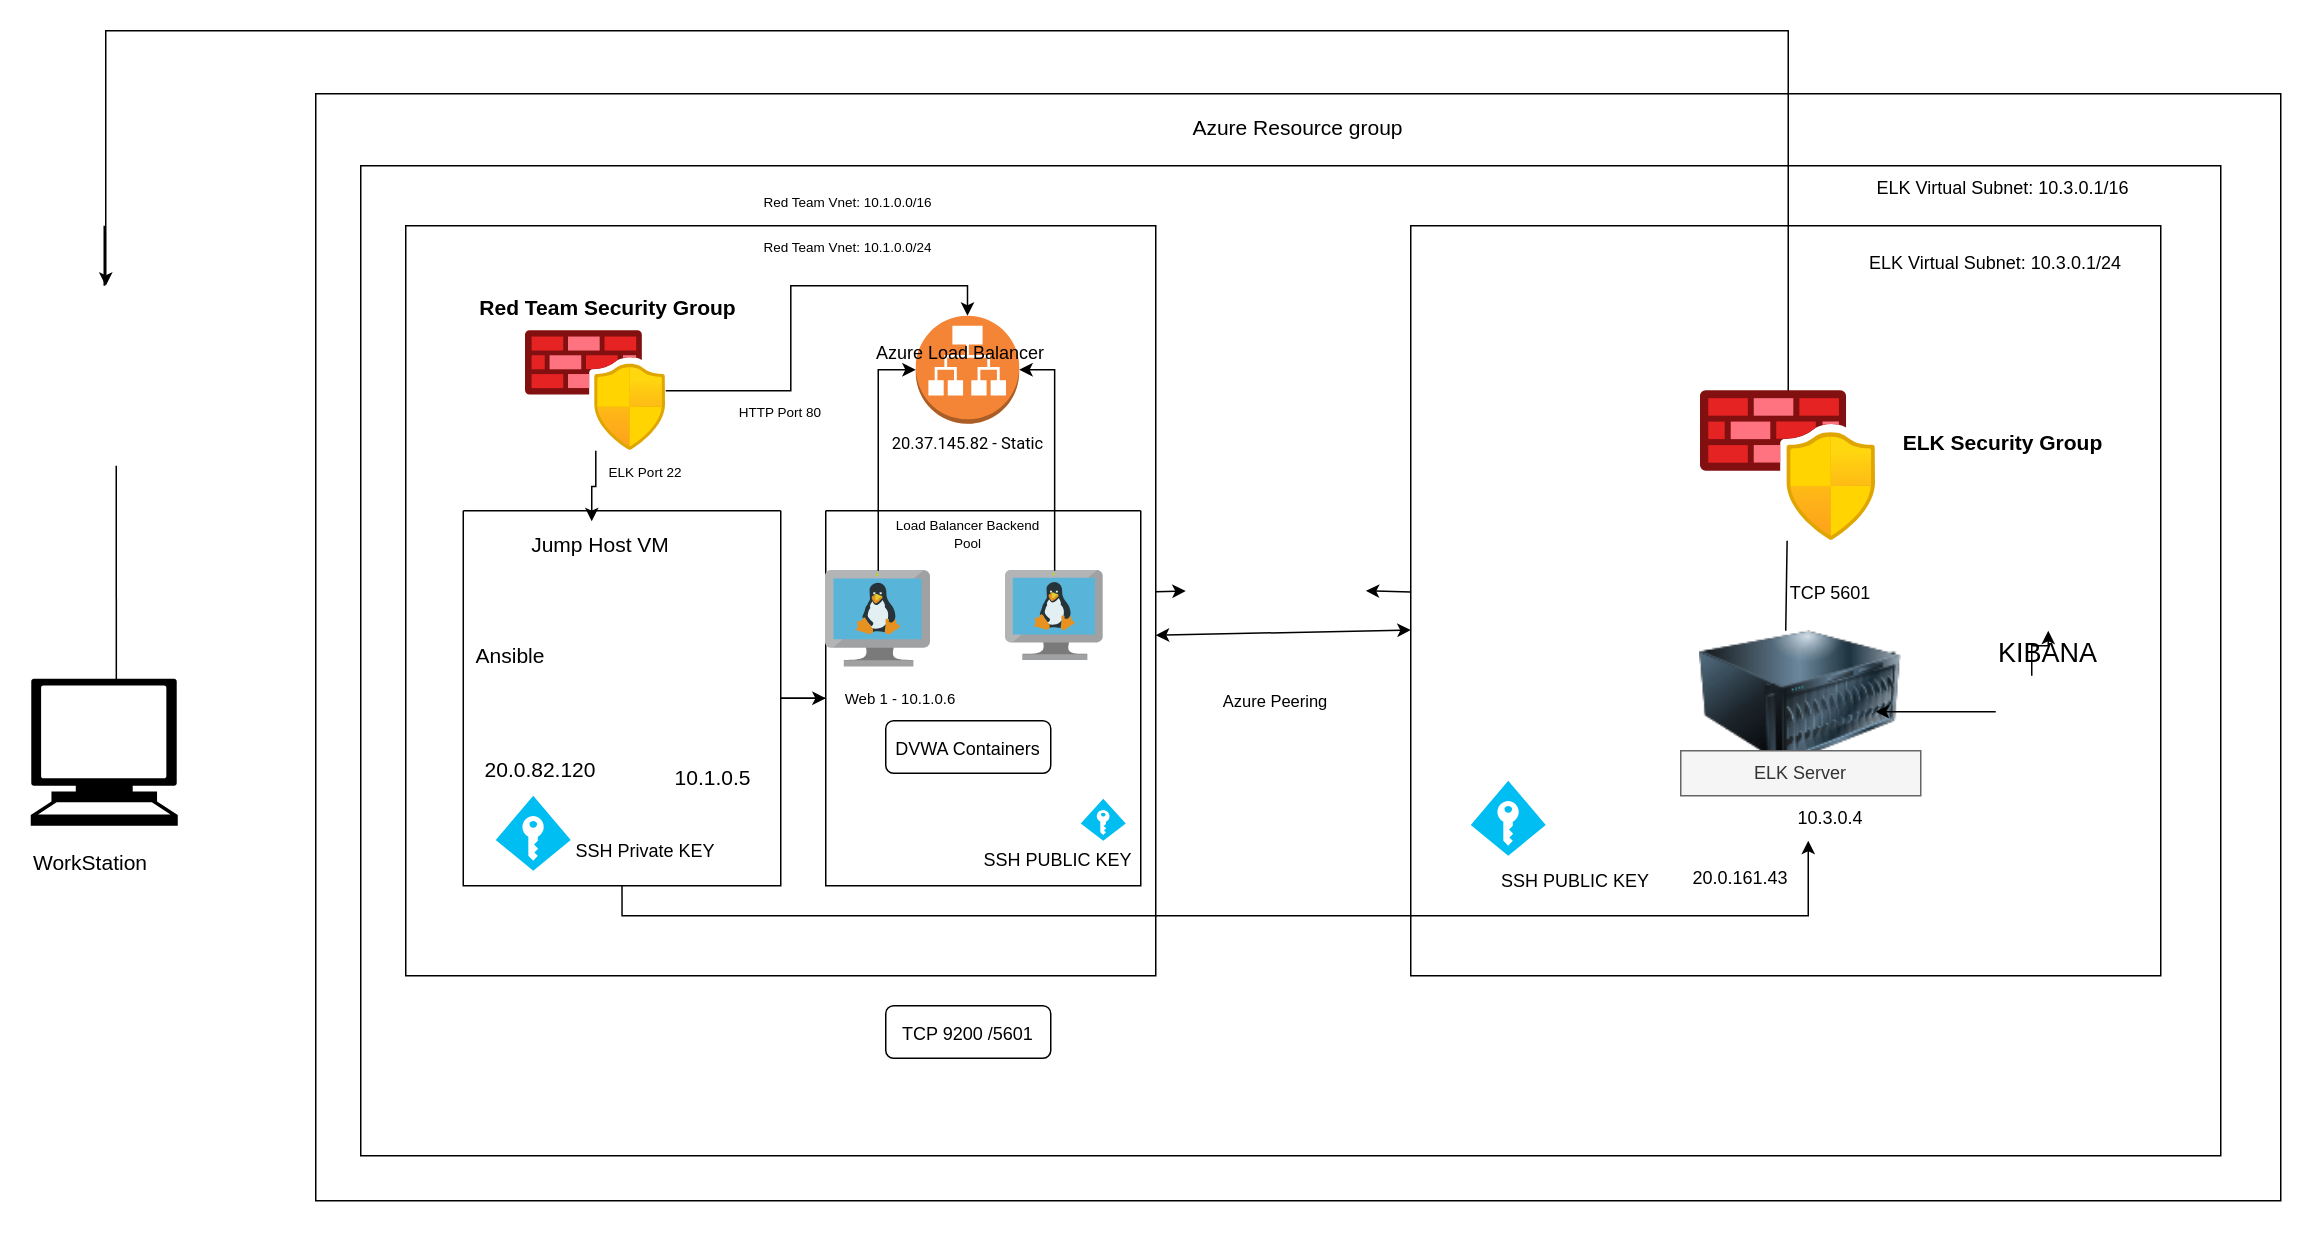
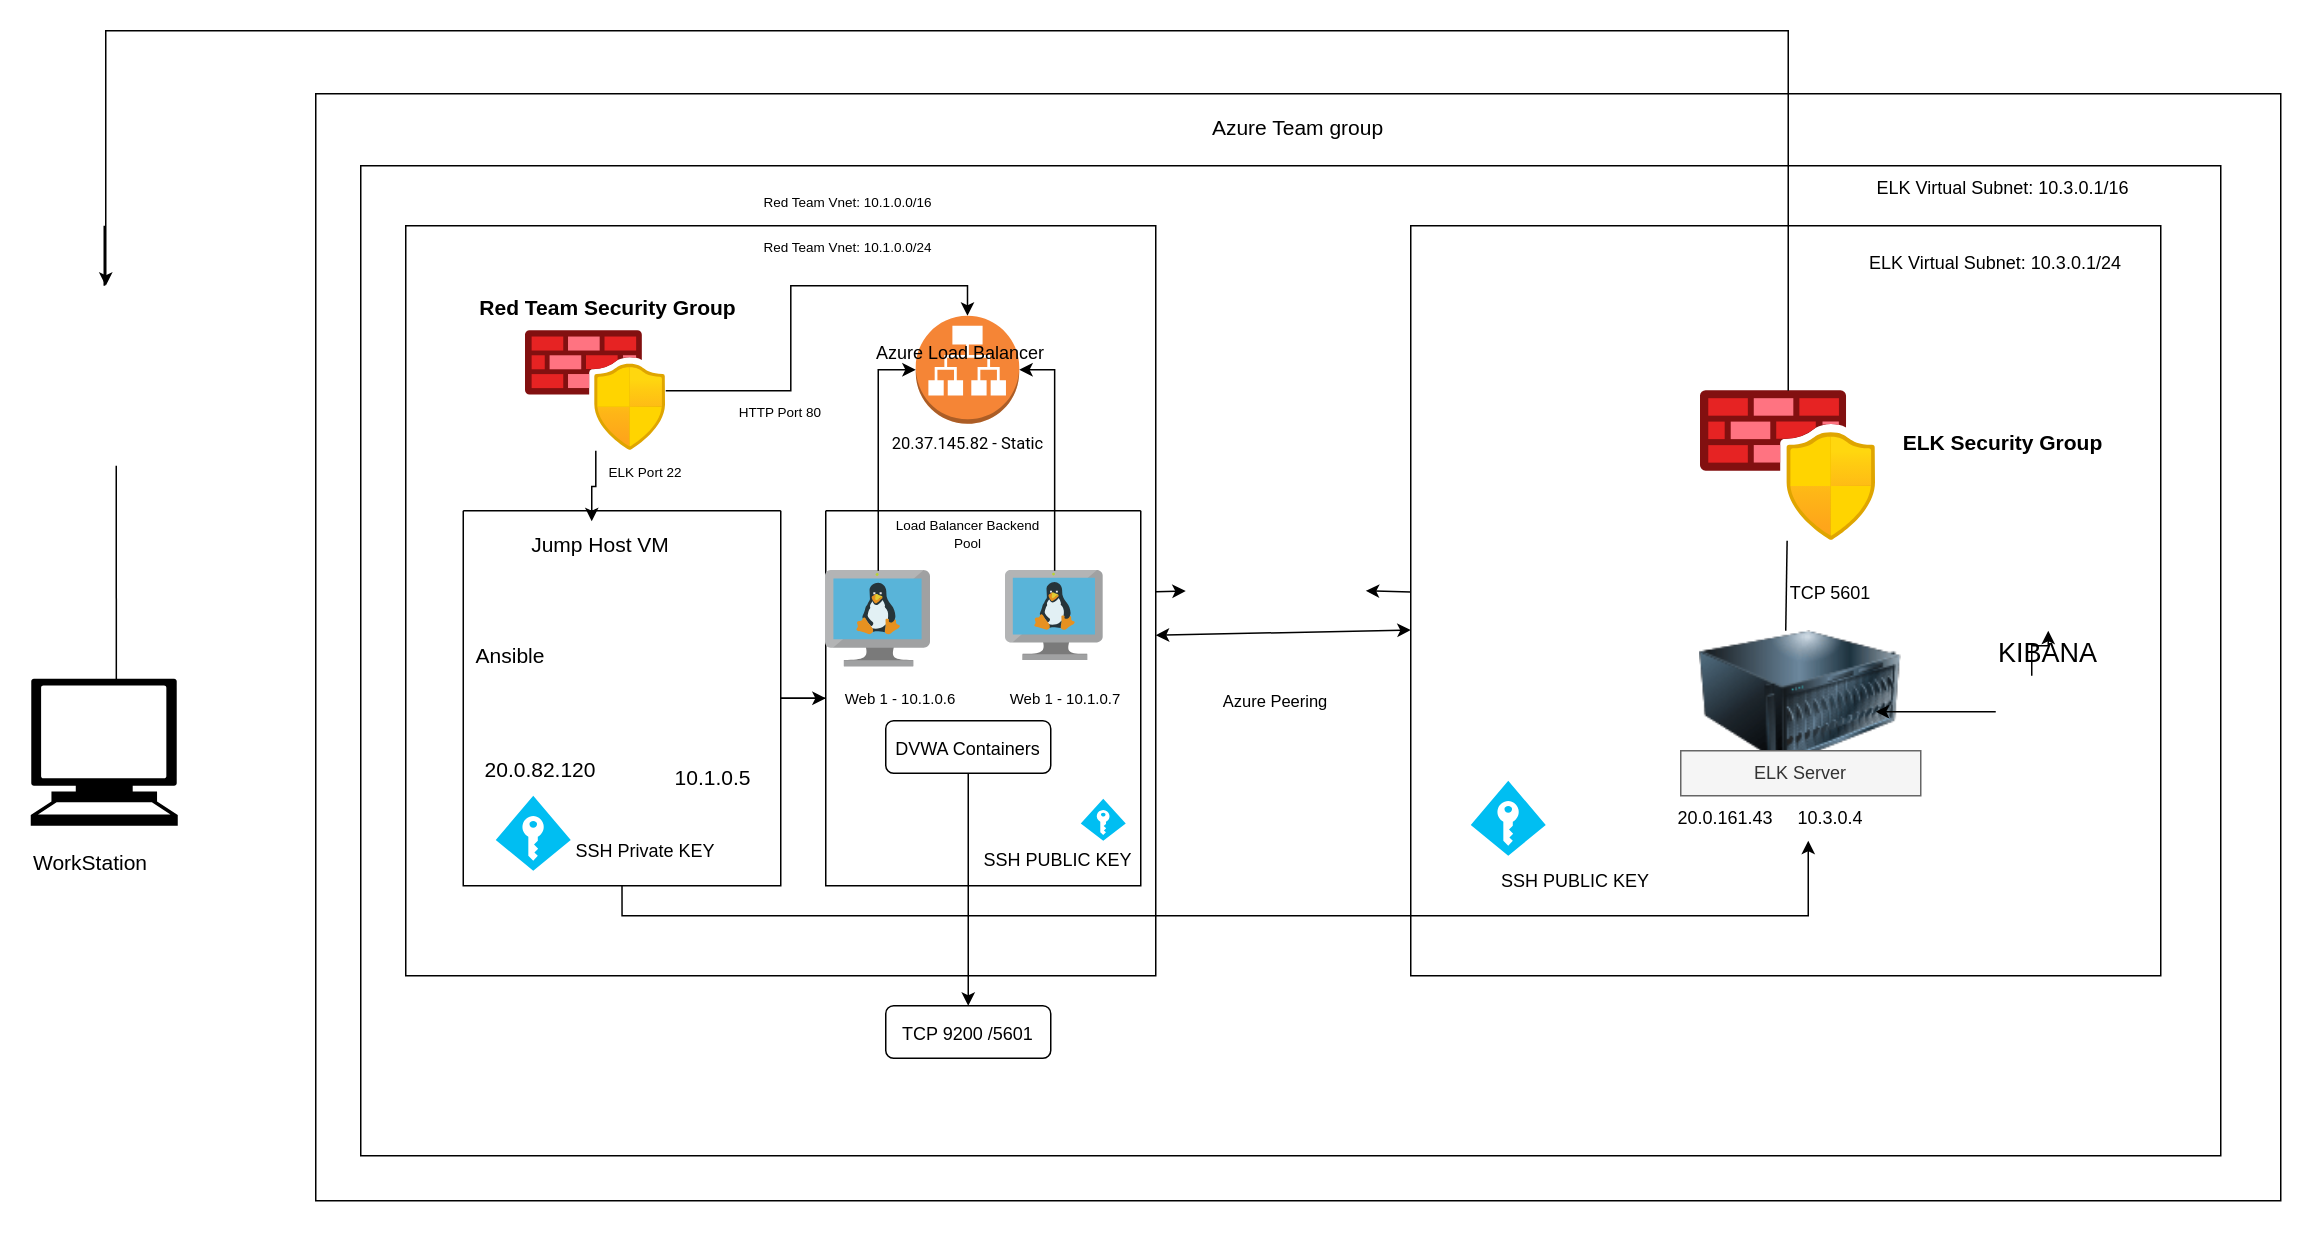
- <mxCell id="68" value="&lt;font style=&quot;font-size: 14px;&quot;&gt;Azure Resource group&lt;/font&gt;" style="text;html=1;strokeColor=none;fillColor=none;align=center;verticalAlign=middle;whiteSpace=wrap;rounded=0;fontSize=11;" vertex="1" parent="1"><mxGeometry x="790" y="70" width="150" height="30" as="geometry" /></mxCell>
+ <mxCell id="68" value="&lt;font style=&quot;font-size: 14px;&quot;&gt;Azure Team group&lt;/font&gt;" style="text;html=1;strokeColor=none;fillColor=none;align=center;verticalAlign=middle;whiteSpace=wrap;rounded=0;fontSize=11;" vertex="1" parent="1"><mxGeometry x="790" y="70" width="150" height="30" as="geometry" /></mxCell>
+ <mxCell id="54" value="&lt;font style=&quot;font-size: 10px;&quot;&gt;Web 1 - 10.1.0.7&lt;/font&gt;" style="text;html=1;strokeColor=none;fillColor=none;align=center;verticalAlign=middle;whiteSpace=wrap;rounded=0;fontSize=12;" vertex="1" parent="1"><mxGeometry x="660" y="450" width="100" height="30" as="geometry" /></mxCell>
- <mxCell id="10" value="20.0.161.43" style="text;html=1;strokeColor=none;fillColor=none;align=center;verticalAlign=middle;whiteSpace=wrap;rounded=0;" vertex="1" parent="1"><mxGeometry x="1130" y="570" width="60" height="30" as="geometry" /></mxCell>
+ <mxCell id="10" value="20.0.161.43" style="text;html=1;strokeColor=none;fillColor=none;align=center;verticalAlign=middle;whiteSpace=wrap;rounded=0;" vertex="1" parent="1"><mxGeometry x="1120" y="530" width="60" height="30" as="geometry" /></mxCell>
+ <mxCell id="50" value="" style="edgeStyle=orthogonalEdgeStyle;rounded=0;orthogonalLoop=1;jettySize=auto;html=1;fontSize=12;" edge="1" parent="1" source="32" target="51"><mxGeometry relative="1" as="geometry" /></mxCell>
